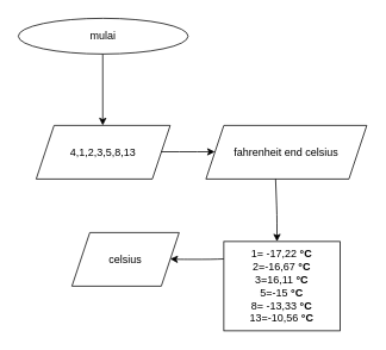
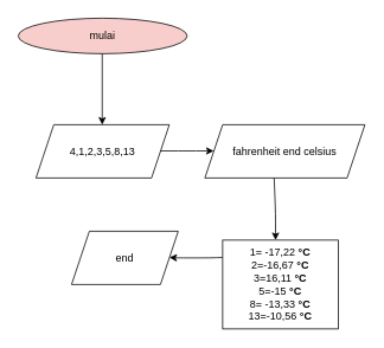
- <mxCell id="2" value="mulai" style="ellipse;whiteSpace=wrap;html=1;" vertex="1" parent="1"><mxGeometry x="20" y="20" width="190" height="40" as="geometry" /></mxCell>
+ <mxCell id="2" value="mulai" style="ellipse;whiteSpace=wrap;html=1;fillColor=#f8cecc;" vertex="1" parent="1"><mxGeometry x="20" y="20" width="190" height="40" as="geometry" /></mxCell>
- <mxCell id="9" value="celsius" style="shape=parallelogram;perimeter=parallelogramPerimeter;whiteSpace=wrap;html=1;fixedSize=1;" vertex="1" parent="1"><mxGeometry x="80" y="260" width="120" height="60" as="geometry" /></mxCell>
+ <mxCell id="9" value="end" style="shape=parallelogram;perimeter=parallelogramPerimeter;whiteSpace=wrap;html=1;fixedSize=1;" vertex="1" parent="1"><mxGeometry x="80" y="260" width="120" height="60" as="geometry" /></mxCell>
